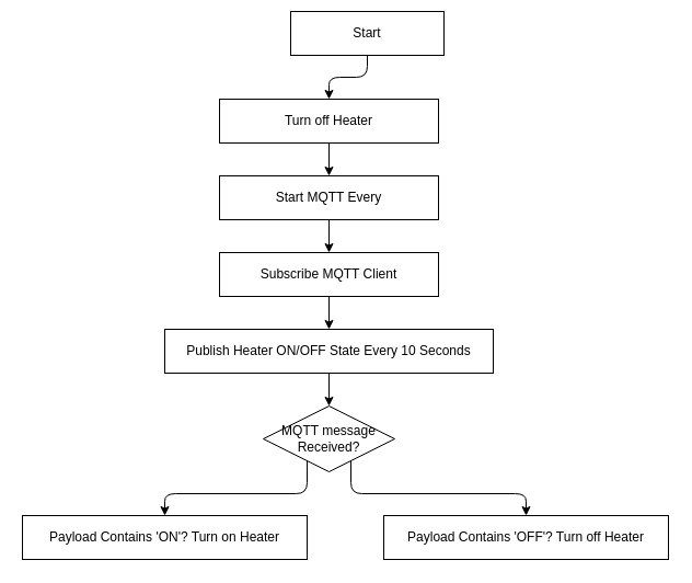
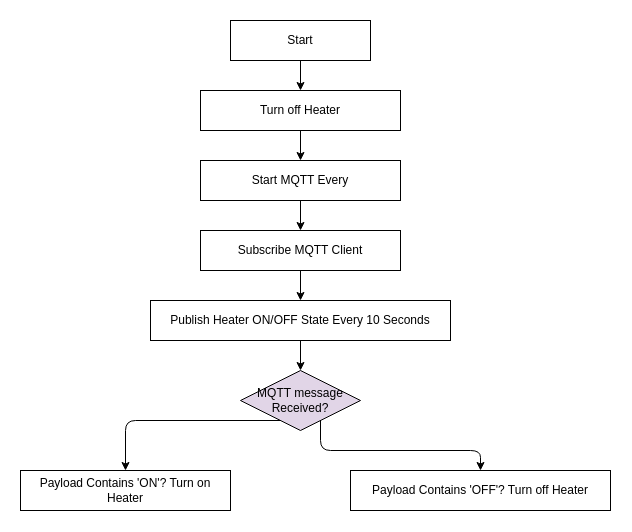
- <mxCell id="2" value="Start" style="rounded=0;whiteSpace=wrap;html=1;" parent="1" vertex="1"><mxGeometry x="265" y="10" width="140" height="40" as="geometry" /></mxCell>
+ <mxCell id="2" value="Start" style="rounded=0;whiteSpace=wrap;html=1;" parent="1" vertex="1"><mxGeometry x="230" y="20" width="140" height="40" as="geometry" /></mxCell>
- <mxCell id="11" value="MQTT message Received?" style="rhombus;whiteSpace=wrap;html=1;" parent="1" vertex="1"><mxGeometry x="240" y="370" width="120" height="60" as="geometry" /></mxCell>
+ <mxCell id="11" value="MQTT message Received?" style="rhombus;whiteSpace=wrap;html=1;fillColor=#e1d5e7;" parent="1" vertex="1"><mxGeometry x="240" y="370" width="120" height="60" as="geometry" /></mxCell>
- <mxCell id="13" value="Payload Contains 'ON'? Turn on Heater" style="rounded=0;whiteSpace=wrap;html=1;" parent="1" vertex="1"><mxGeometry x="20" y="470" width="260" height="40" as="geometry" /></mxCell>
+ <mxCell id="13" value="Payload Contains 'ON'? Turn on Heater" style="rounded=0;whiteSpace=wrap;html=1;" parent="1" vertex="1"><mxGeometry x="20" y="470" width="210" height="40" as="geometry" /></mxCell>
